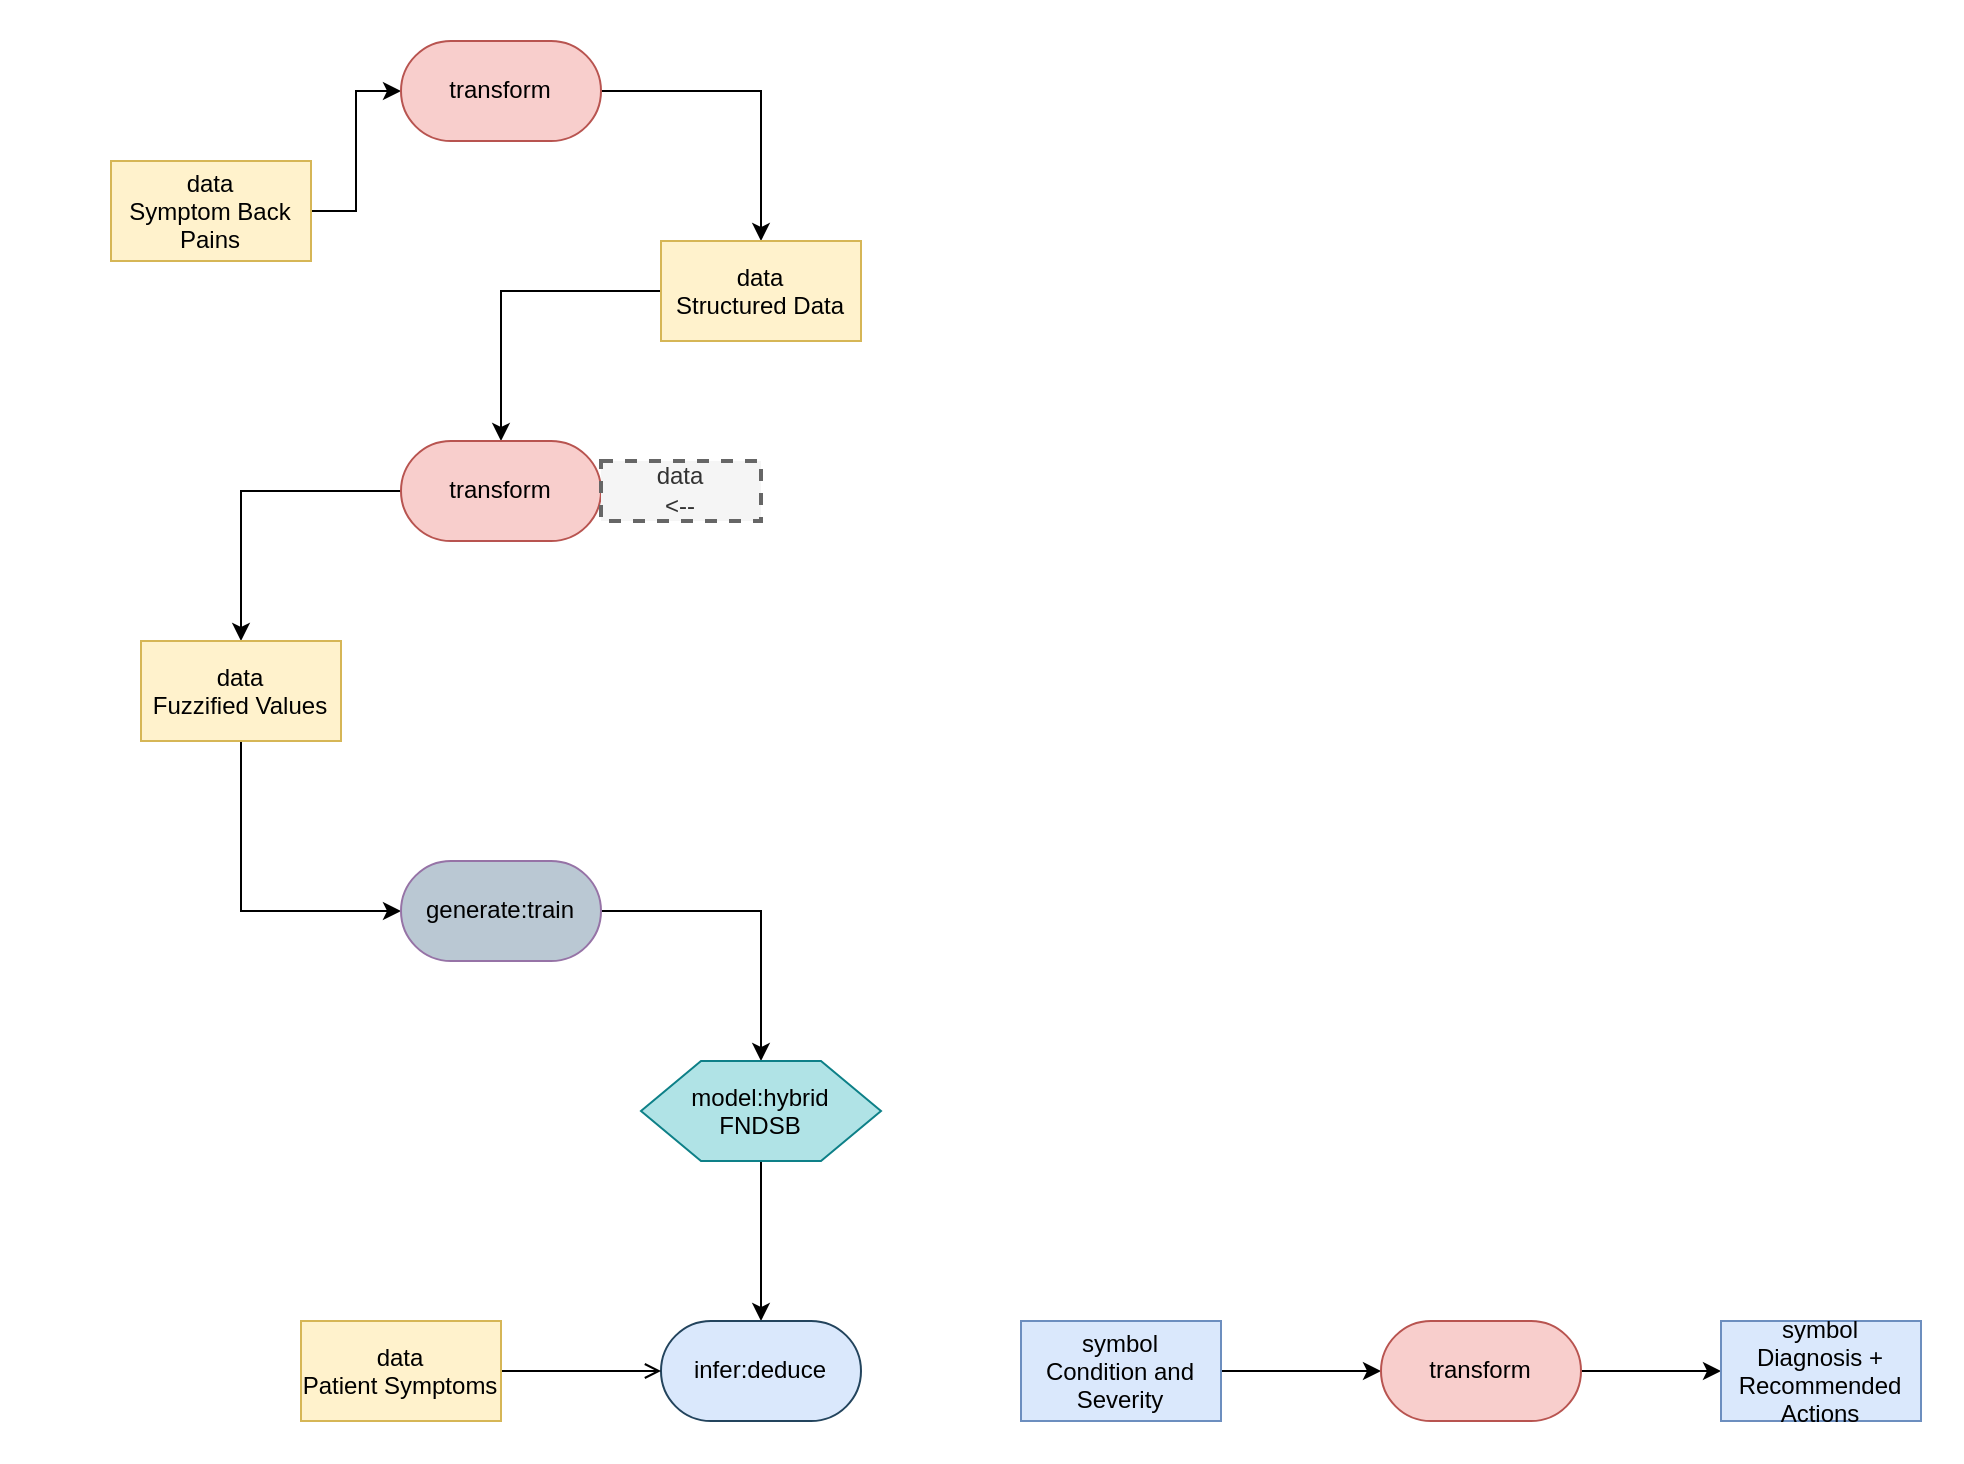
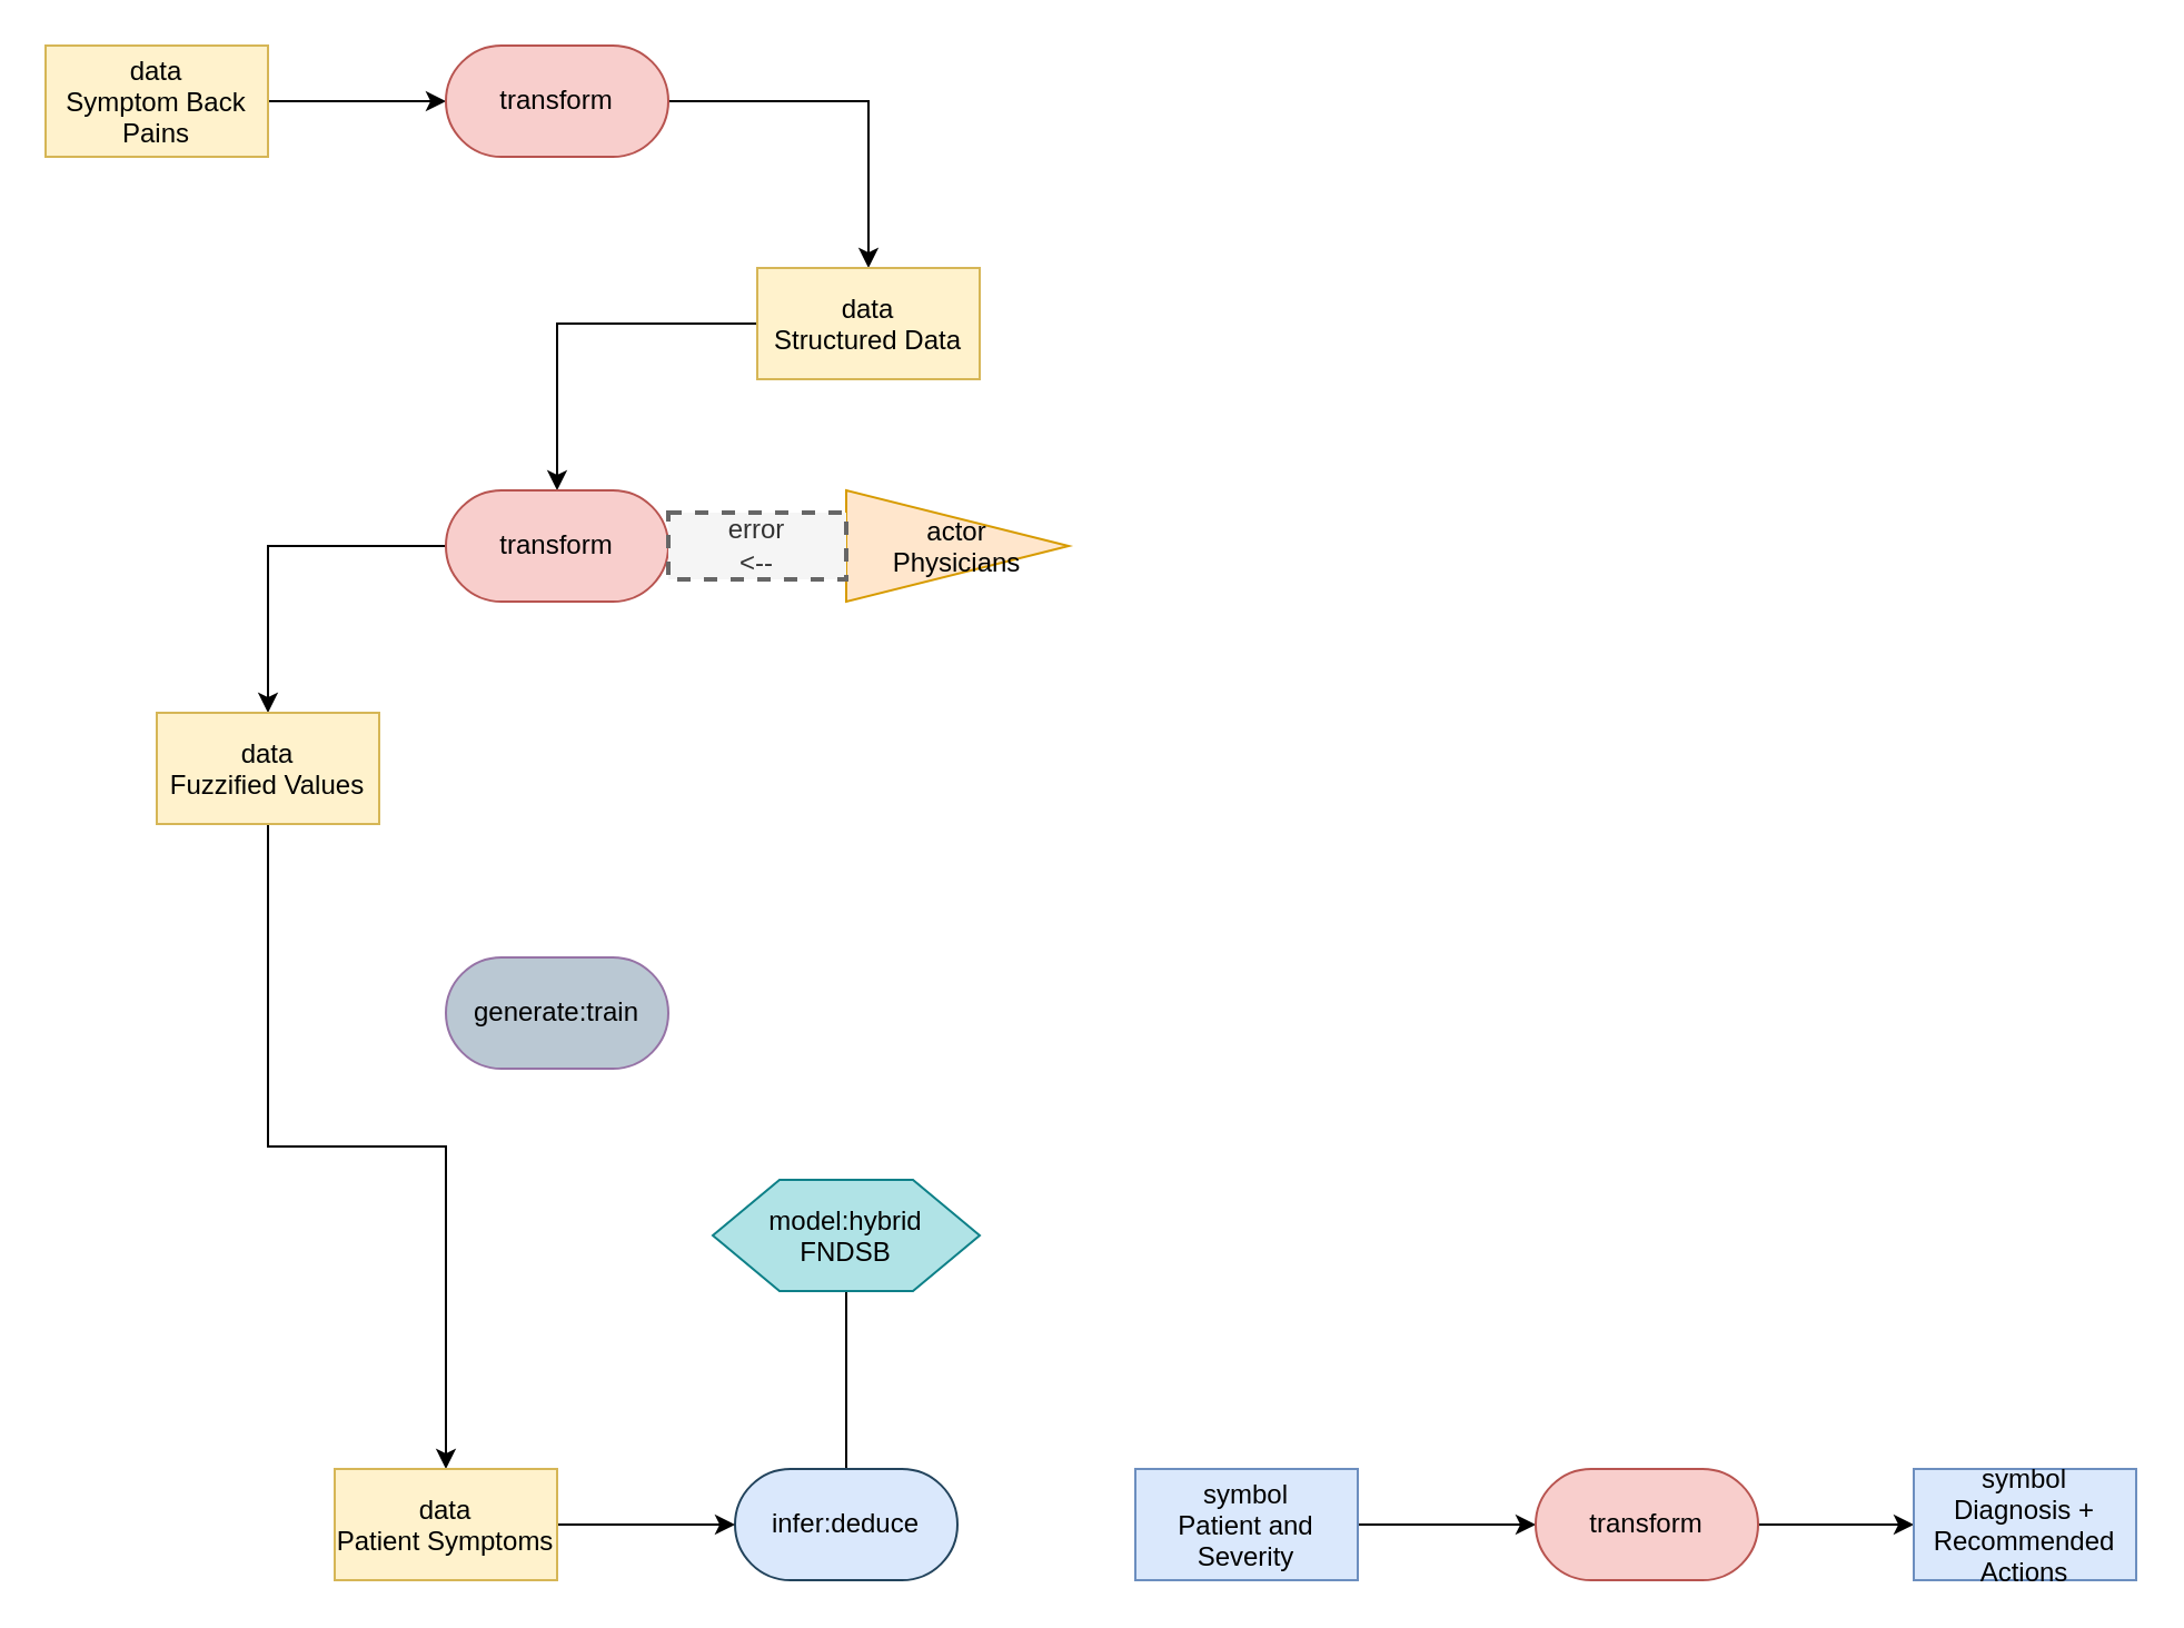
- <mxCell id="3" value="data&#10;Symptom Back&#10;Pains" style="rectangle;fillColor=#fff2cc;strokeColor=#d6b656;" name="data" vertex="1" parent="1"><mxGeometry x="55" y="80" width="100" height="50" as="geometry" /></mxCell>
+ <mxCell id="3" value="data&#10;Symptom Back&#10;Pains" style="rectangle;fillColor=#fff2cc;strokeColor=#d6b656;" name="data" vertex="1" parent="1"><mxGeometry x="20" y="20" width="100" height="50" as="geometry" /></mxCell>
- <mxCell id="7" value="data&#10;Structured Data" style="rectangle;fillColor=#fff2cc;strokeColor=#d6b656;" name="data" vertex="1" parent="1"><mxGeometry x="330" y="120" width="100" height="50" as="geometry" /></mxCell>
+ <mxCell id="7" value="data&#10;Structured Data" style="rectangle;fillColor=#fff2cc;strokeColor=#d6b656;" name="data" vertex="1" parent="1"><mxGeometry x="340" y="120" width="100" height="50" as="geometry" /></mxCell>
- <mxCell id="11" value="&lt;div&gt;data&lt;/div&gt;&lt;div&gt;&amp;lt;--&lt;/div&gt;" style="text;html=1;align=center;verticalAlign=middle;whiteSpace=wrap;rounded=0;dashed=1;fillColor=#f5f5f5;fontColor=#333333;strokeColor=#666666;strokeWidth=2;" name="text" vertex="1" parent="1"><mxGeometry x="300" y="230" width="80" height="30" as="geometry" /></mxCell>
+ <mxCell id="11" value="&lt;div&gt;error&lt;/div&gt;&lt;div&gt;&amp;lt;--&lt;/div&gt;" style="text;html=1;align=center;verticalAlign=middle;whiteSpace=wrap;rounded=0;dashed=1;fillColor=#f5f5f5;fontColor=#333333;strokeColor=#666666;strokeWidth=2;" name="text" vertex="1" parent="1"><mxGeometry x="300" y="230" width="80" height="30" as="geometry" /></mxCell>
+ <mxCell id="10" value="actor&#10;Physicians" style="triangle;fillColor=#ffe6cc;strokeColor=#d79b00;" name="actor" vertex="1" parent="1"><mxGeometry x="380" y="220" width="100" height="50" as="geometry" /></mxCell>
- <mxCell id="12" style="edgeStyle=orthogonalEdgeStyle;rounded=0;orthogonalLoop=1;jettySize=auto;html=1;exitX=0.5;exitY=1;exitDx=0;exitDy=0;entryX=0;entryY=0.5;entryDx=0;entryDy=0;" edge="1" parent="1" source="13" target="15"><mxGeometry relative="1" as="geometry" /></mxCell>
+ <mxCell id="12" style="edgeStyle=orthogonalEdgeStyle;rounded=0;orthogonalLoop=1;jettySize=auto;html=1;exitX=0.5;exitY=1;exitDx=0;exitDy=0;" edge="1" parent="1" source="13" target="20"><mxGeometry relative="1" as="geometry" /></mxCell>
- <mxCell id="14" style="edgeStyle=orthogonalEdgeStyle;rounded=0;orthogonalLoop=1;jettySize=auto;html=1;exitX=1;exitY=0.5;exitDx=0;exitDy=0;entryX=0.5;entryY=0;entryDx=0;entryDy=0;" edge="1" parent="1" source="15" target="17"><mxGeometry relative="1" as="geometry" /></mxCell>
- <mxCell id="16" style="edgeStyle=orthogonalEdgeStyle;rounded=0;orthogonalLoop=1;jettySize=auto;html=1;exitX=0.5;exitY=1;exitDx=0;exitDy=0;entryX=0.5;entryY=0;entryDx=0;entryDy=0;" edge="1" parent="1" source="17" target="18"><mxGeometry relative="1" as="geometry" /></mxCell>
+ <mxCell id="16" style="edgeStyle=orthogonalEdgeStyle;rounded=0;orthogonalLoop=1;jettySize=auto;html=1;exitX=0.5;exitY=1;exitDx=0;exitDy=0;entryX=0.5;entryY=0;entryDx=0;entryDy=0;endArrow=none;" edge="1" parent="1" source="17" target="18"><mxGeometry relative="1" as="geometry" /></mxCell>
- <mxCell id="22" value="symbol&#10;Condition and&#10;Severity" style="rectangle;fillColor=#dae8fc;strokeColor=#6c8ebf;" name="symbol" vertex="1" parent="1" tooltip="⚠️ Node not part of any valid pattern."><mxGeometry x="510" y="660" width="100" height="50" as="geometry" /></mxCell>
+ <mxCell id="22" value="symbol&#10;Patient and&#10;Severity" style="rectangle;fillColor=#dae8fc;strokeColor=#6c8ebf;" name="symbol" vertex="1" parent="1" tooltip="⚠️ Node not part of any valid pattern."><mxGeometry x="510" y="660" width="100" height="50" as="geometry" /></mxCell>
- <mxCell id="19" style="edgeStyle=orthogonalEdgeStyle;rounded=0;orthogonalLoop=1;jettySize=auto;html=1;exitX=1;exitY=0.5;exitDx=0;exitDy=0;entryX=0;entryY=0.5;entryDx=0;entryDy=0;endArrow=open;" edge="1" parent="1" source="20" target="18"><mxGeometry relative="1" as="geometry" /></mxCell>
+ <mxCell id="19" style="edgeStyle=orthogonalEdgeStyle;rounded=0;orthogonalLoop=1;jettySize=auto;html=1;exitX=1;exitY=0.5;exitDx=0;exitDy=0;entryX=0;entryY=0.5;entryDx=0;entryDy=0;" edge="1" parent="1" source="20" target="18"><mxGeometry relative="1" as="geometry" /></mxCell>
